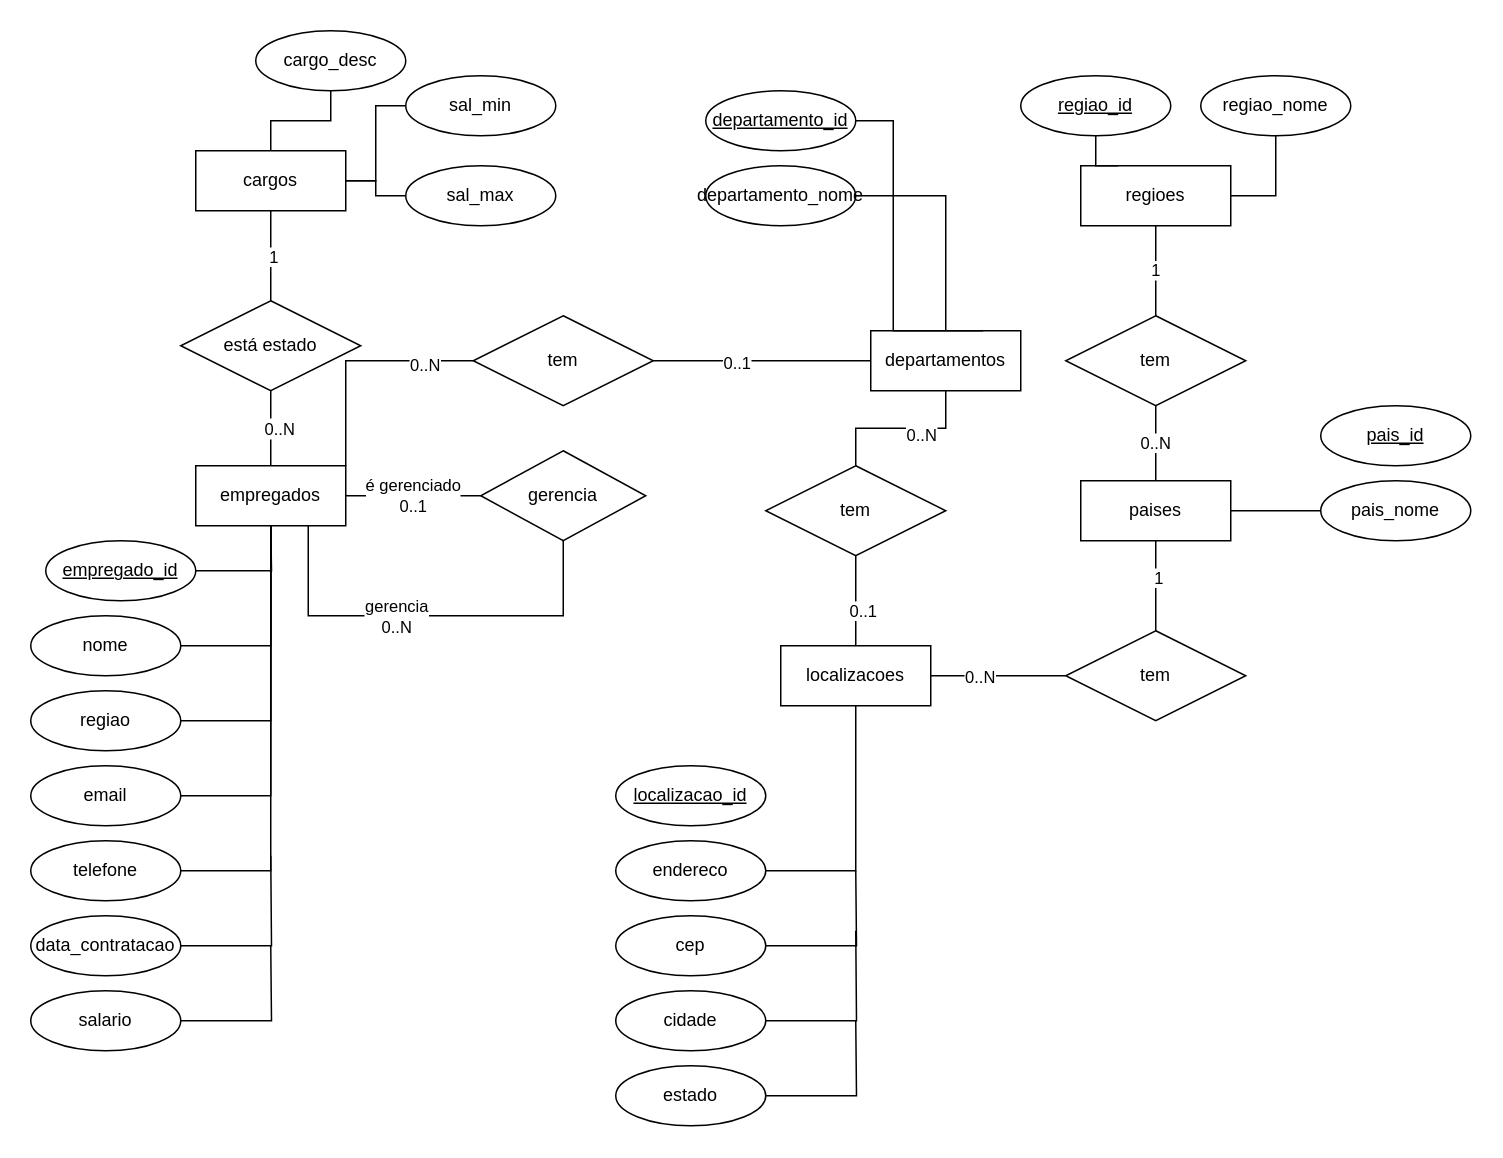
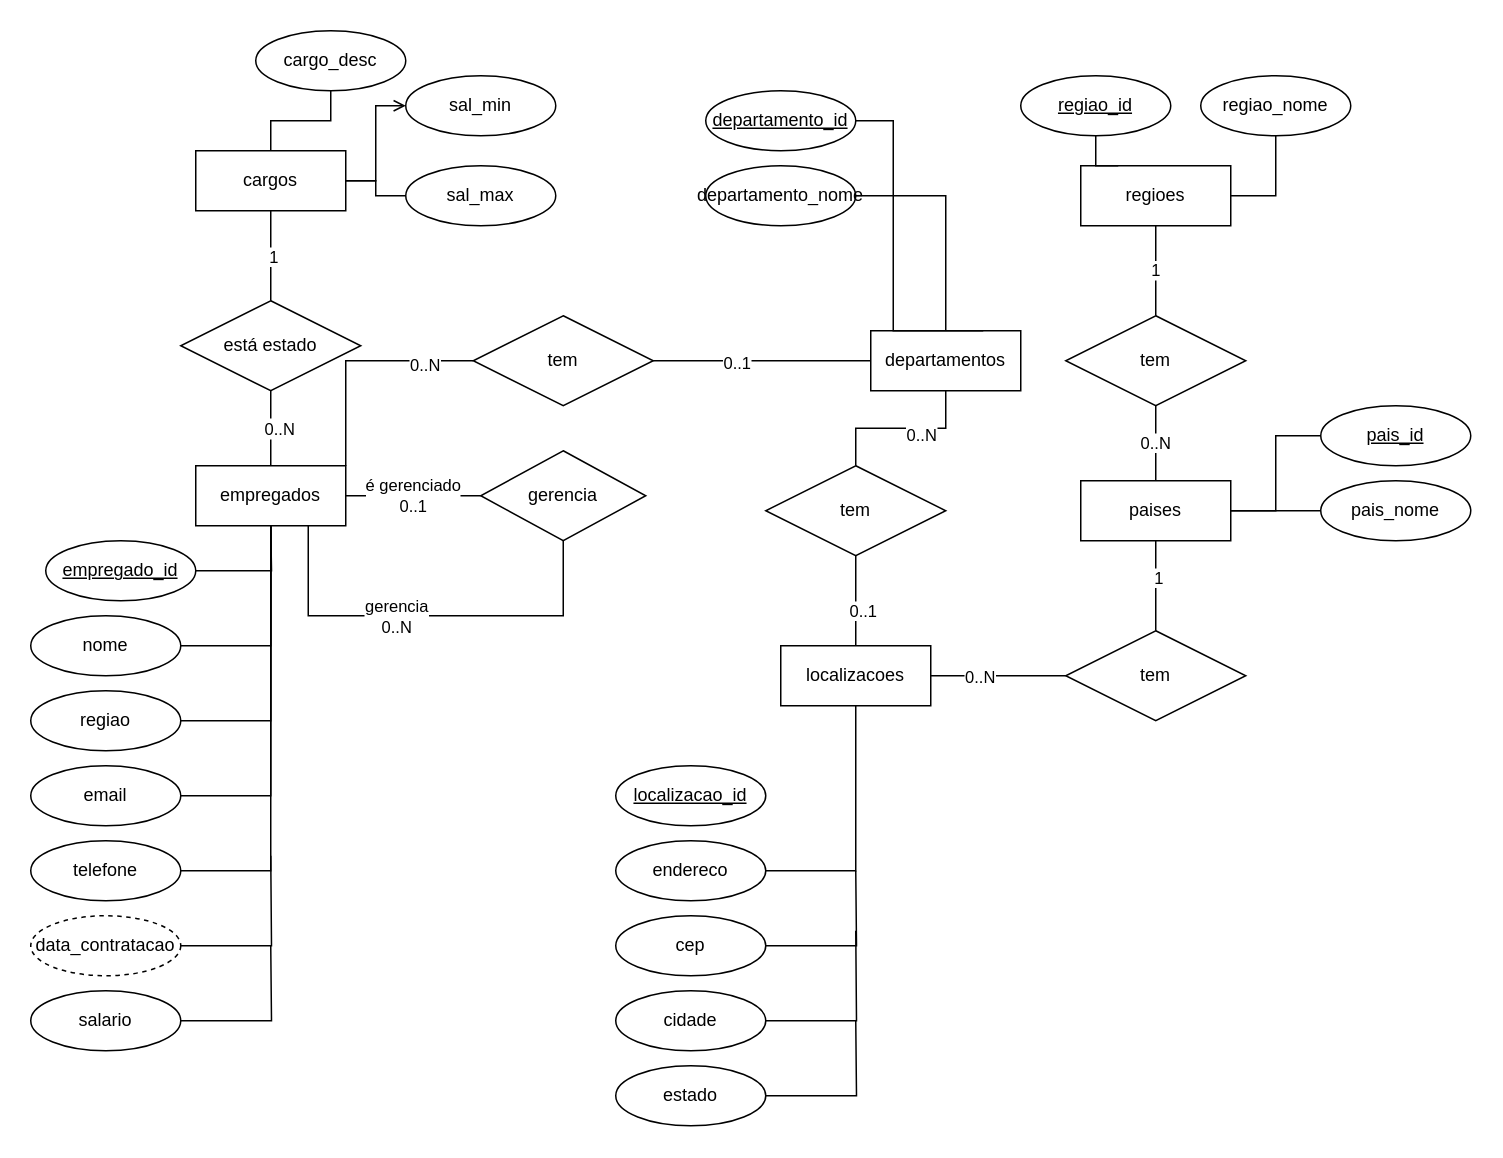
- <mxCell id="3" style="edgeStyle=orthogonalEdgeStyle;rounded=0;orthogonalLoop=1;jettySize=auto;html=1;entryX=0;entryY=0.5;entryDx=0;entryDy=0;endArrow=none;endFill=0;" edge="1" parent="1" source="5" target="7"><mxGeometry relative="1" as="geometry" /></mxCell>
+ <mxCell id="3" style="edgeStyle=orthogonalEdgeStyle;rounded=0;orthogonalLoop=1;jettySize=auto;html=1;entryX=0;entryY=0.5;entryDx=0;entryDy=0;endArrow=open;endFill=0;" edge="1" parent="1" source="5" target="7"><mxGeometry relative="1" as="geometry" /></mxCell>
+ <mxCell id="64" style="edgeStyle=orthogonalEdgeStyle;rounded=0;orthogonalLoop=1;jettySize=auto;html=1;entryX=1;entryY=0.5;entryDx=0;entryDy=0;endArrow=none;endFill=0;" edge="1" parent="1" source="65" target="54"><mxGeometry relative="1" as="geometry" /></mxCell>
- <mxCell id="27" value="data_contratacao" style="ellipse;whiteSpace=wrap;html=1;align=center;" vertex="1" parent="1"><mxGeometry x="20" y="610" width="100" height="40" as="geometry" /></mxCell>
+ <mxCell id="27" value="data_contratacao" style="ellipse;whiteSpace=wrap;html=1;align=center;dashed=1;" vertex="1" parent="1"><mxGeometry x="20" y="610" width="100" height="40" as="geometry" /></mxCell>
